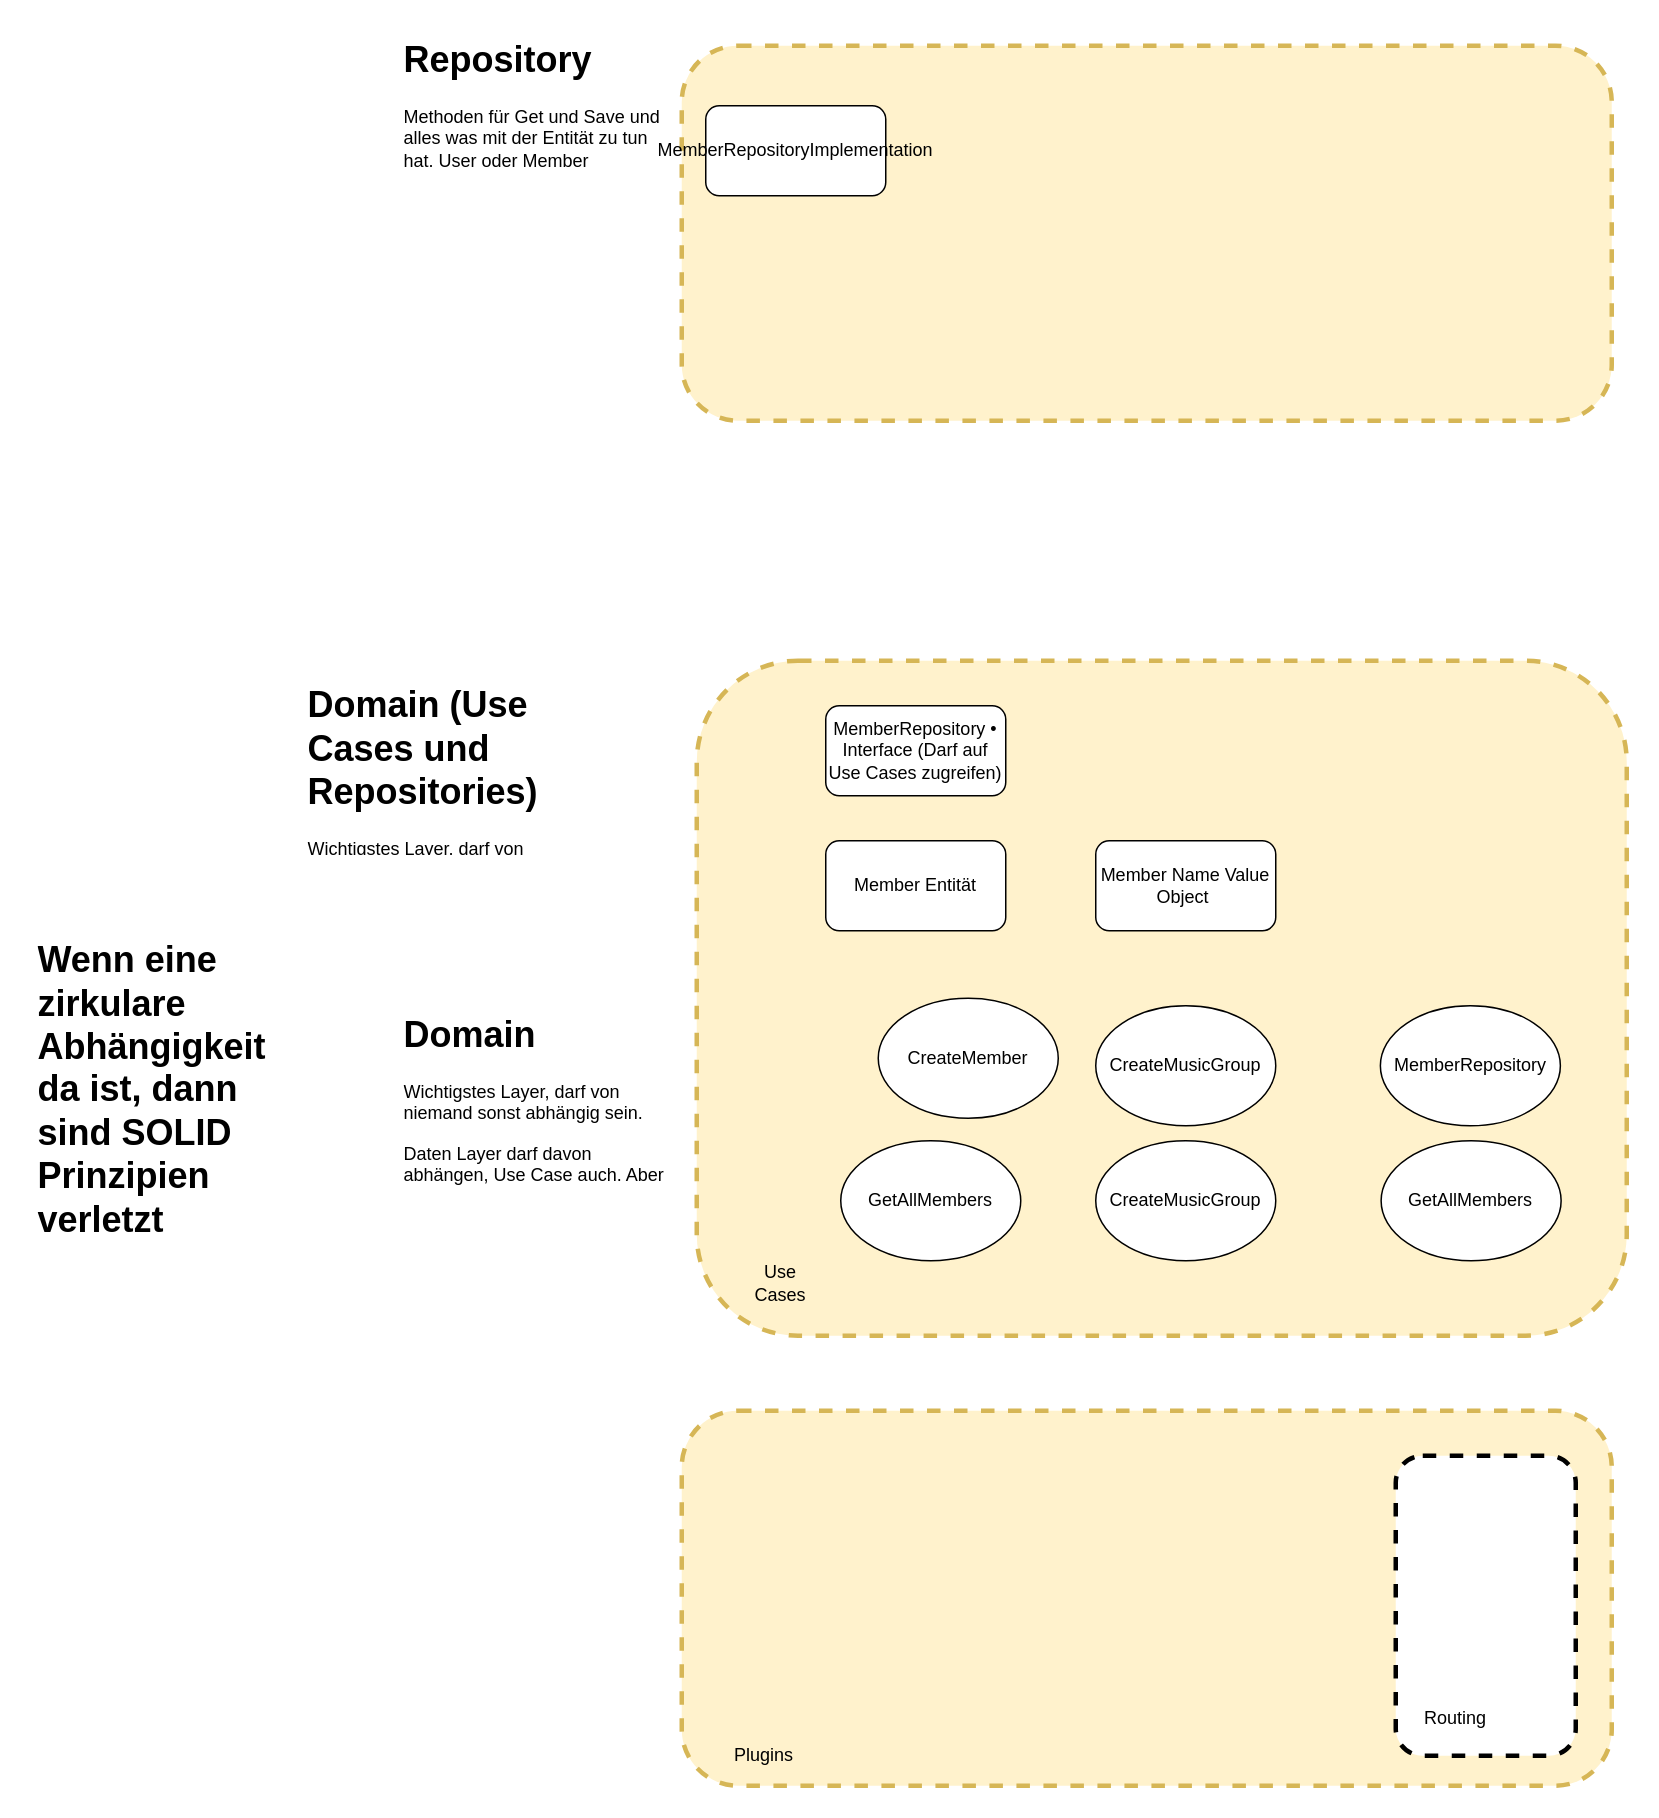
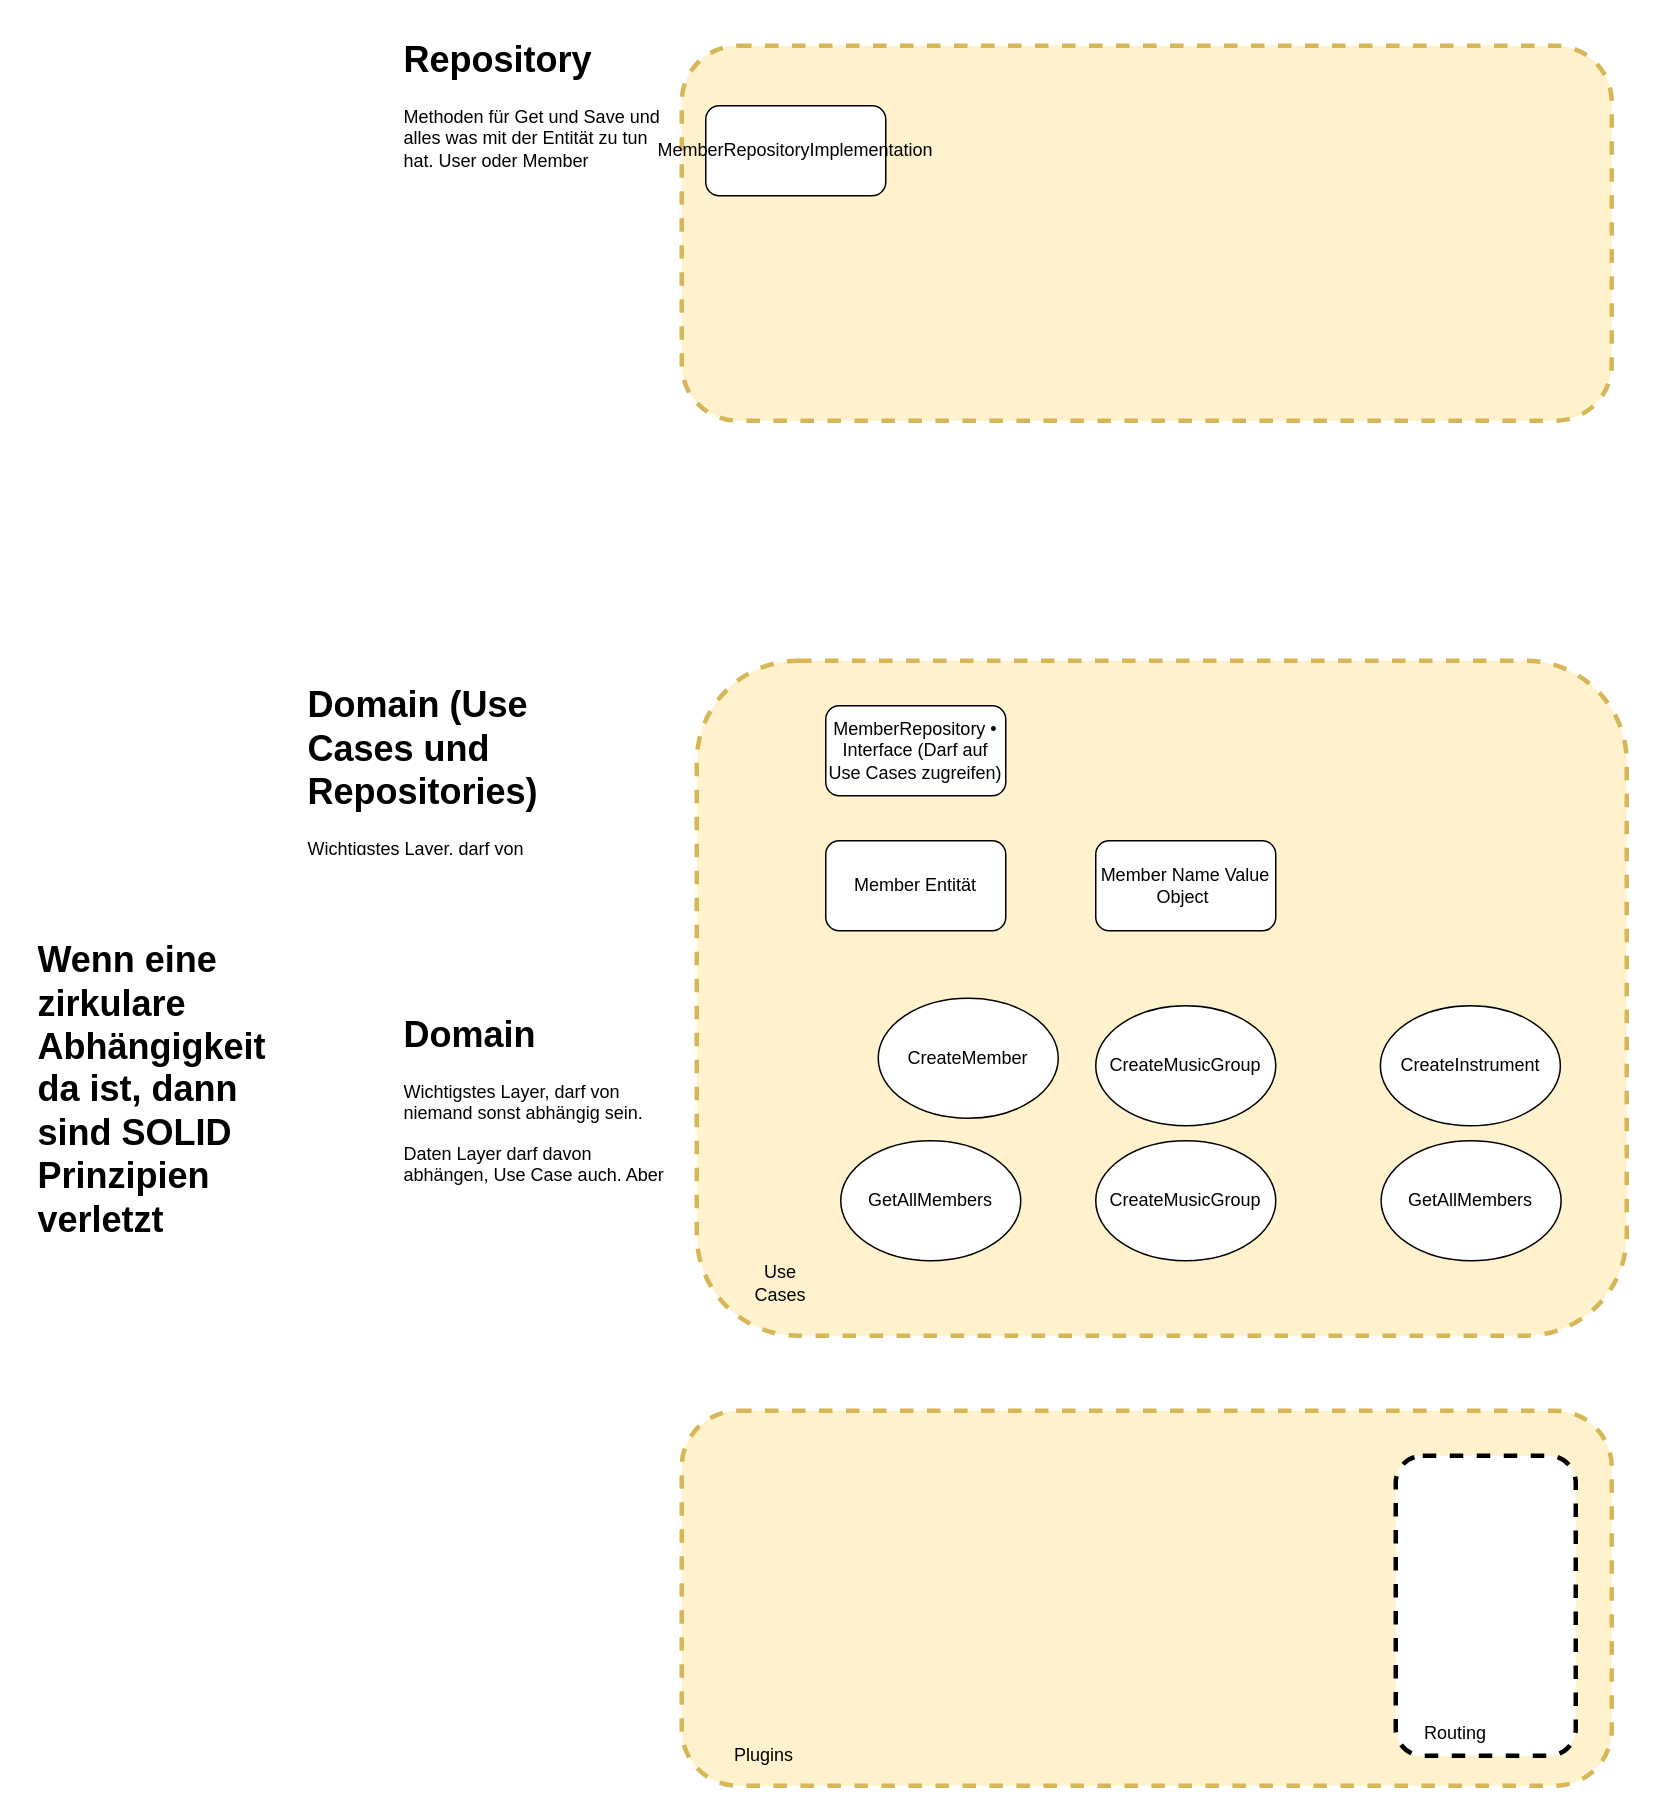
- <mxCell id="13" value="MemberRepository" style="ellipse;whiteSpace=wrap;html=1;strokeWidth=1;" parent="1" vertex="1"><mxGeometry x="919.75" y="670" width="120" height="80" as="geometry" /></mxCell>
+ <mxCell id="13" value="CreateInstrument" style="ellipse;whiteSpace=wrap;html=1;strokeWidth=1;" parent="1" vertex="1"><mxGeometry x="919.75" y="670" width="120" height="80" as="geometry" /></mxCell>
- <mxCell id="5" value="Routing" style="text;html=1;strokeColor=none;fillColor=none;align=center;verticalAlign=middle;whiteSpace=wrap;rounded=0;" parent="1" vertex="1"><mxGeometry x="940" y="1130" width="60" height="30" as="geometry" /></mxCell>
+ <mxCell id="5" value="Routing" style="text;html=1;strokeColor=none;fillColor=none;align=center;verticalAlign=middle;whiteSpace=wrap;rounded=0;" parent="1" vertex="1"><mxGeometry x="940" y="1140" width="60" height="30" as="geometry" /></mxCell>
